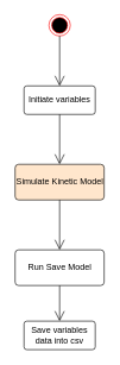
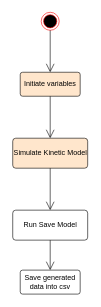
- <mxCell id="4" value="Initiate variables" style="rounded=1;arcSize=10;whiteSpace=wrap;html=1;align=center;" vertex="1" parent="1"><mxGeometry x="33" y="120" width="100" height="40" as="geometry" /></mxCell>
+ <mxCell id="4" value="Initiate variables" style="rounded=1;arcSize=10;whiteSpace=wrap;html=1;align=center;fillColor=#ffe6cc;" vertex="1" parent="1"><mxGeometry x="33" y="120" width="100" height="40" as="geometry" /></mxCell>
- <mxCell id="10" value="Save variables data into csv" style="rounded=1;arcSize=10;whiteSpace=wrap;html=1;align=center;" vertex="1" parent="1"><mxGeometry x="33" y="450" width="100" height="40" as="geometry" /></mxCell>
+ <mxCell id="10" value="Save generated data into csv" style="rounded=1;arcSize=10;whiteSpace=wrap;html=1;align=center;" vertex="1" parent="1"><mxGeometry x="33" y="450" width="100" height="40" as="geometry" /></mxCell>
